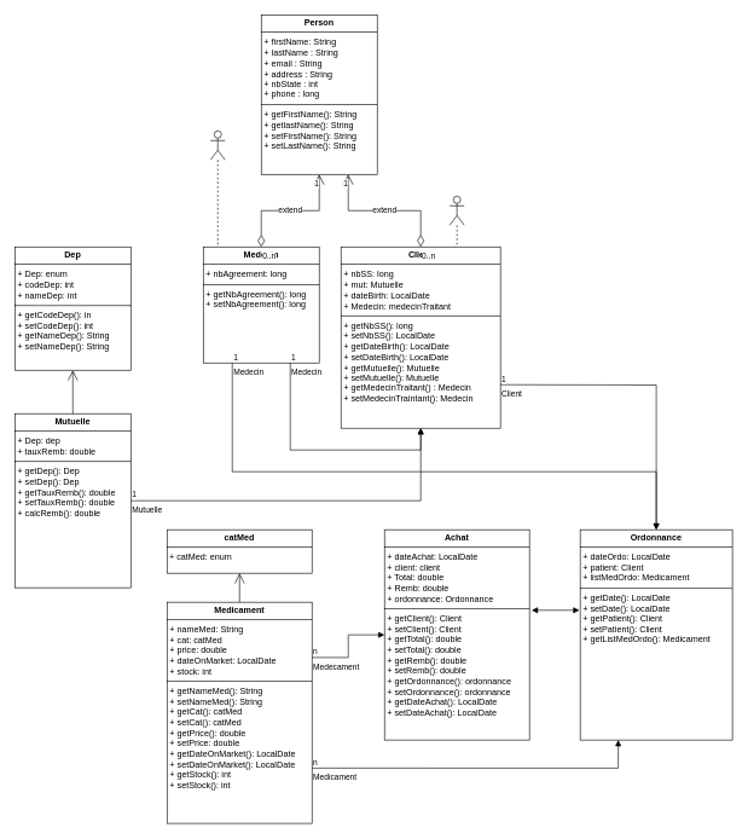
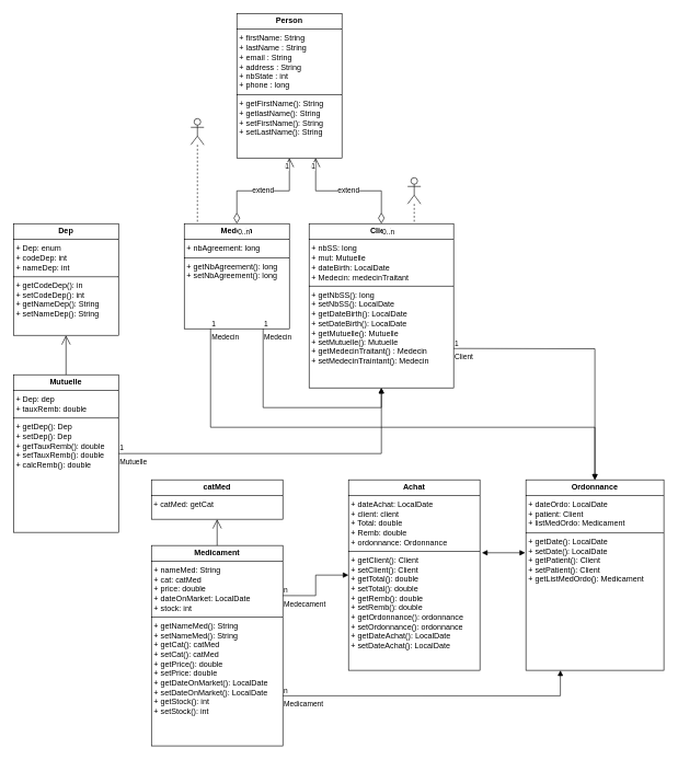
- <mxCell id="14" value="&lt;p style=&quot;margin:0px;margin-top:4px;text-align:center;&quot;&gt;&lt;b&gt;catMed&lt;/b&gt;&lt;/p&gt;&lt;hr size=&quot;1&quot; style=&quot;border-style:solid;&quot;&gt;&amp;nbsp;+ catMed: enum&lt;div style=&quot;height:2px;&quot;&gt;&lt;/div&gt;" style="verticalAlign=top;align=left;overflow=fill;html=1;whiteSpace=wrap;" vertex="1" parent="1"><mxGeometry x="230" y="730" width="200" height="60" as="geometry" /></mxCell>
+ <mxCell id="14" value="&lt;p style=&quot;margin:0px;margin-top:4px;text-align:center;&quot;&gt;&lt;b&gt;catMed&lt;/b&gt;&lt;/p&gt;&lt;hr size=&quot;1&quot; style=&quot;border-style:solid;&quot;&gt;&amp;nbsp;+ catMed: getCat&lt;div style=&quot;height:2px;&quot;&gt;&lt;/div&gt;" style="verticalAlign=top;align=left;overflow=fill;html=1;whiteSpace=wrap;" vertex="1" parent="1"><mxGeometry x="230" y="730" width="200" height="60" as="geometry" /></mxCell>
